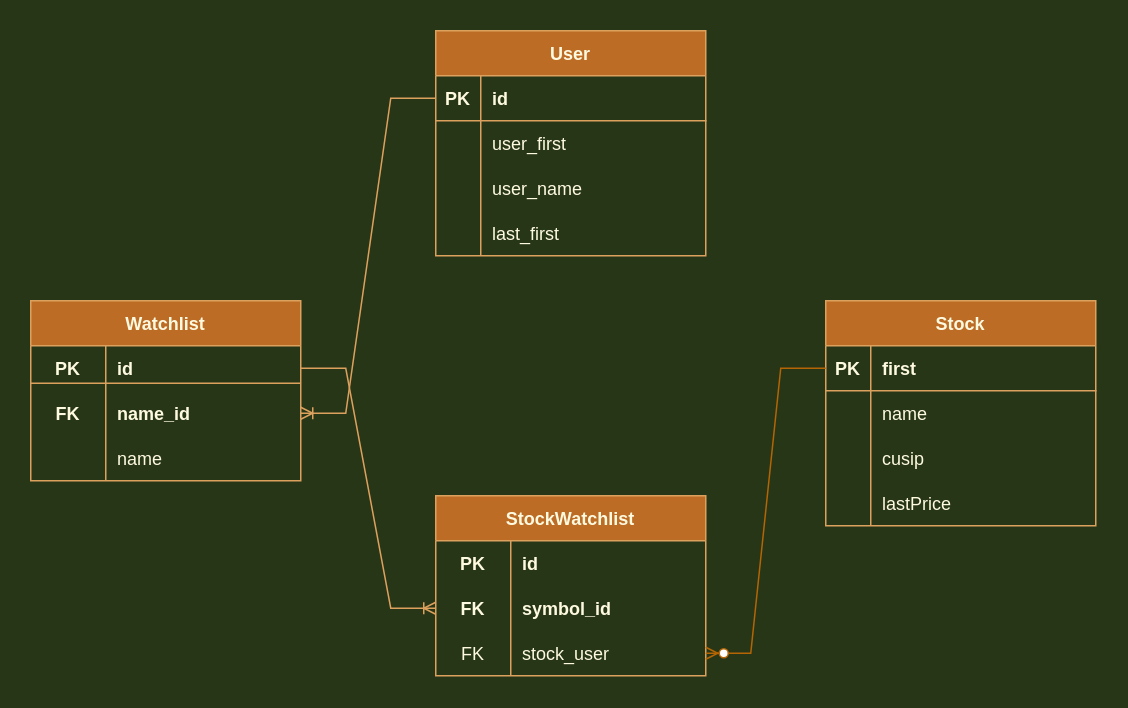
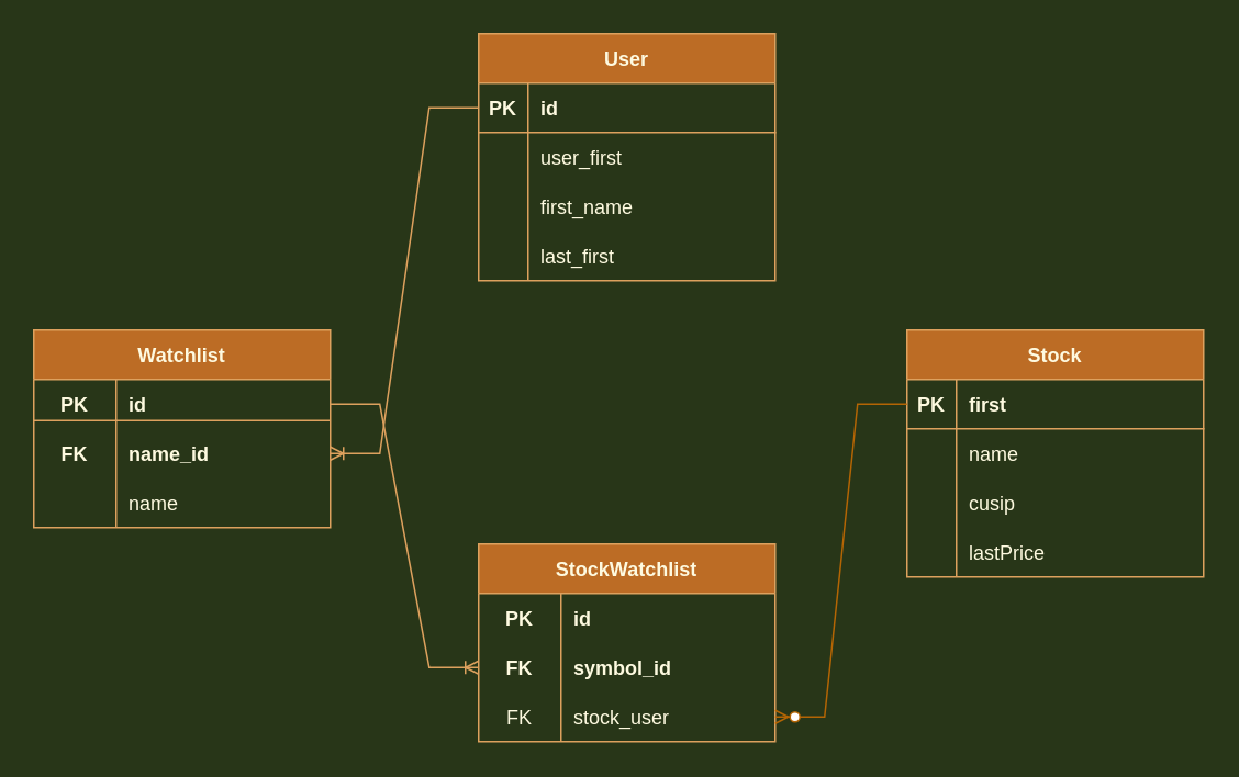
- <mxCell id="11" value="user_name" style="shape=partialRectangle;connectable=0;fillColor=none;top=0;left=0;bottom=0;right=0;align=left;spacingLeft=6;overflow=hidden;strokeColor=#DDA15E;fontColor=#FEFAE0;" parent="9" vertex="1"><mxGeometry x="30" width="150" height="30" as="geometry"><mxRectangle width="150" height="30" as="alternateBounds" /></mxGeometry></mxCell>
+ <mxCell id="11" value="first_name" style="shape=partialRectangle;connectable=0;fillColor=none;top=0;left=0;bottom=0;right=0;align=left;spacingLeft=6;overflow=hidden;strokeColor=#DDA15E;fontColor=#FEFAE0;" parent="9" vertex="1"><mxGeometry x="30" width="150" height="30" as="geometry"><mxRectangle width="150" height="30" as="alternateBounds" /></mxGeometry></mxCell>
